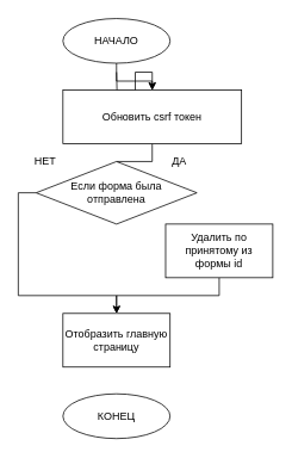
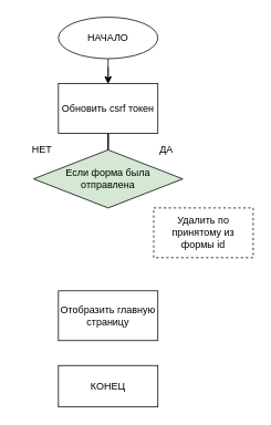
- <mxCell id="6" value="Обновить csrf токен" style="rounded=0;whiteSpace=wrap;html=1;" vertex="1" parent="1"><mxGeometry x="70" y="100" width="200" height="60" as="geometry" /></mxCell>
+ <mxCell id="6" value="Обновить csrf токен" style="rounded=0;whiteSpace=wrap;html=1;" vertex="1" parent="1"><mxGeometry x="70" y="100" width="120" height="60" as="geometry" /></mxCell>
- <mxCell id="8" value="Если форма была &lt;br&gt;отправлена" style="rhombus;whiteSpace=wrap;html=1;" vertex="1" parent="1"><mxGeometry x="40" y="180" width="180" height="70" as="geometry" /></mxCell>
+ <mxCell id="8" value="Если форма была &lt;br&gt;отправлена" style="rhombus;whiteSpace=wrap;html=1;fillColor=#d5e8d4;" vertex="1" parent="1"><mxGeometry x="40" y="180" width="180" height="70" as="geometry" /></mxCell>
- <mxCell id="13" value="Удалить по принятому из формы id" style="rounded=0;whiteSpace=wrap;html=1;" vertex="1" parent="1"><mxGeometry x="185" y="250" width="120" height="60" as="geometry" /></mxCell>
+ <mxCell id="13" value="Удалить по принятому из формы id" style="rounded=0;whiteSpace=wrap;html=1;dashed=1;" vertex="1" parent="1"><mxGeometry x="185" y="250" width="120" height="60" as="geometry" /></mxCell>
- <mxCell id="7" style="edgeStyle=orthogonalEdgeStyle;rounded=0;orthogonalLoop=1;jettySize=auto;html=1;exitX=0;exitY=0.5;exitDx=0;exitDy=0;entryX=0.5;entryY=0;entryDx=0;entryDy=0;endArrow=classic;endFill=1;" edge="1" parent="1" source="8" target="14"><mxGeometry relative="1" as="geometry"><Array as="points"><mxPoint x="20" y="215" /><mxPoint x="20" y="330" /><mxPoint x="130" y="330" /></Array></mxGeometry></mxCell>
- <mxCell id="12" style="edgeStyle=orthogonalEdgeStyle;rounded=0;orthogonalLoop=1;jettySize=auto;html=1;exitX=0.5;exitY=1;exitDx=0;exitDy=0;entryX=0.5;entryY=0;entryDx=0;entryDy=0;endArrow=classic;endFill=1;" edge="1" parent="1" source="13" target="14"><mxGeometry relative="1" as="geometry" /></mxCell>
- <mxCell id="11" value="КОНЕЦ" style="ellipse;whiteSpace=wrap;html=1;" vertex="1" parent="1"><mxGeometry x="70" y="440" width="120" height="50" as="geometry" /></mxCell>
+ <mxCell id="11" value="КОНЕЦ" style="whiteSpace=wrap;html=1;rounded=0;" vertex="1" parent="1"><mxGeometry x="70" y="440" width="120" height="50" as="geometry" /></mxCell>
